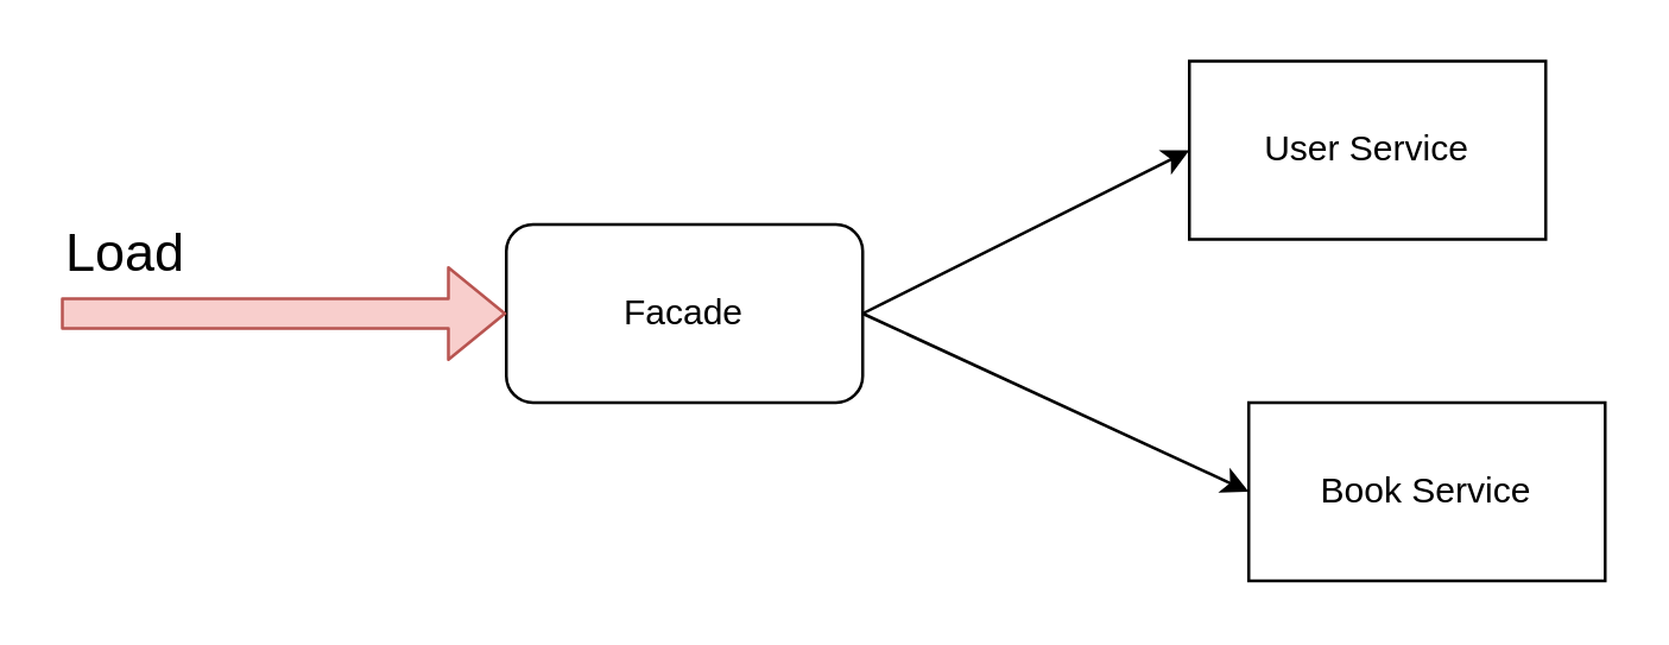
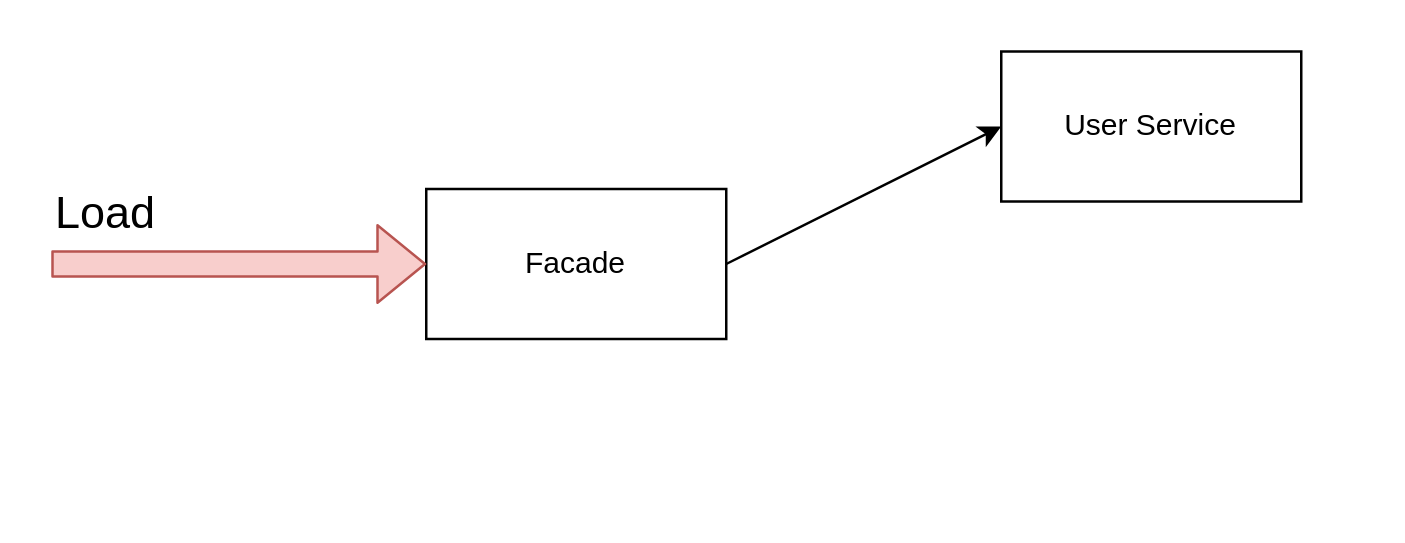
- <mxCell id="2" value="Facade" style="whiteSpace=wrap;html=1;rounded=1;" vertex="1" parent="1"><mxGeometry x="170" y="75" width="120" height="60" as="geometry" /></mxCell>
+ <mxCell id="2" value="Facade" style="rounded=0;whiteSpace=wrap;html=1;" vertex="1" parent="1"><mxGeometry x="170" y="75" width="120" height="60" as="geometry" /></mxCell>
- <mxCell id="6" value="" style="endArrow=classic;html=1;exitX=1;exitY=0.5;exitDx=0;exitDy=0;entryX=0;entryY=0.5;entryDx=0;entryDy=0;" edge="1" parent="1" source="2" target="4"><mxGeometry width="50" height="50" relative="1" as="geometry"><mxPoint x="170" y="265" as="sourcePoint" /><mxPoint x="220" y="215" as="targetPoint" /></mxGeometry></mxCell>
- <mxCell id="4" value="Book Service" style="rounded=0;whiteSpace=wrap;html=1;" vertex="1" parent="1"><mxGeometry x="420" y="135" width="120" height="60" as="geometry" /></mxCell>
